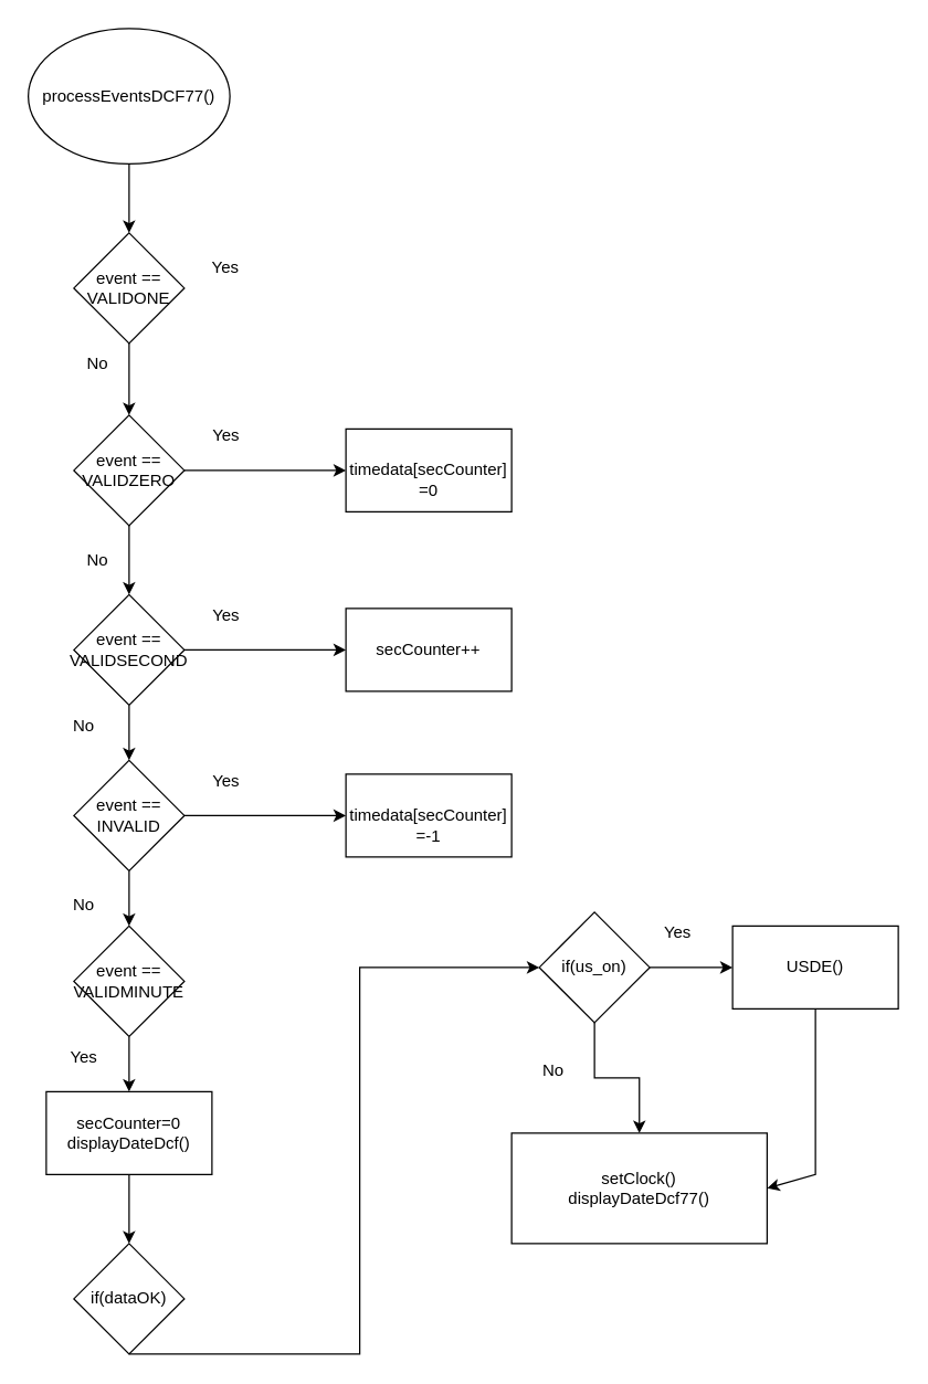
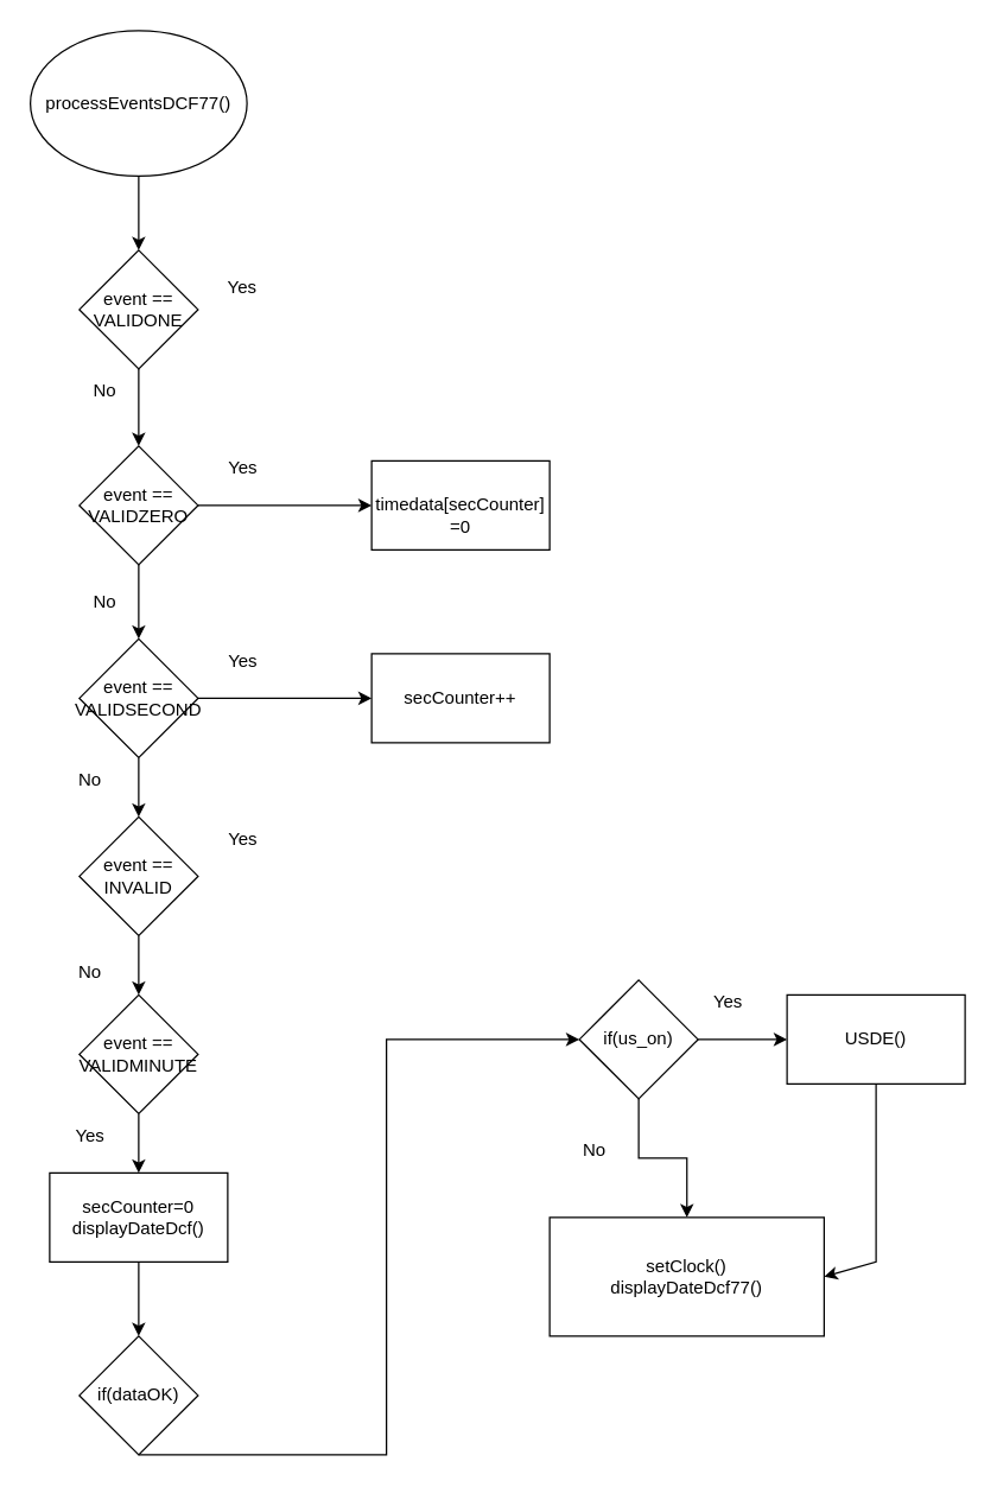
- <mxCell id="9" value="" style="edgeStyle=orthogonalEdgeStyle;rounded=0;orthogonalLoop=1;jettySize=auto;html=1;" edge="1" parent="1" source="11" target="24"><mxGeometry relative="1" as="geometry" /></mxCell>
- <mxCell id="24" value="&lt;br&gt;&lt;div&gt;timedata[secCounter] =-1&lt;/div&gt;" style="rounded=0;whiteSpace=wrap;html=1;" vertex="1" parent="1"><mxGeometry x="250" y="560" width="120" height="60" as="geometry" /></mxCell>
